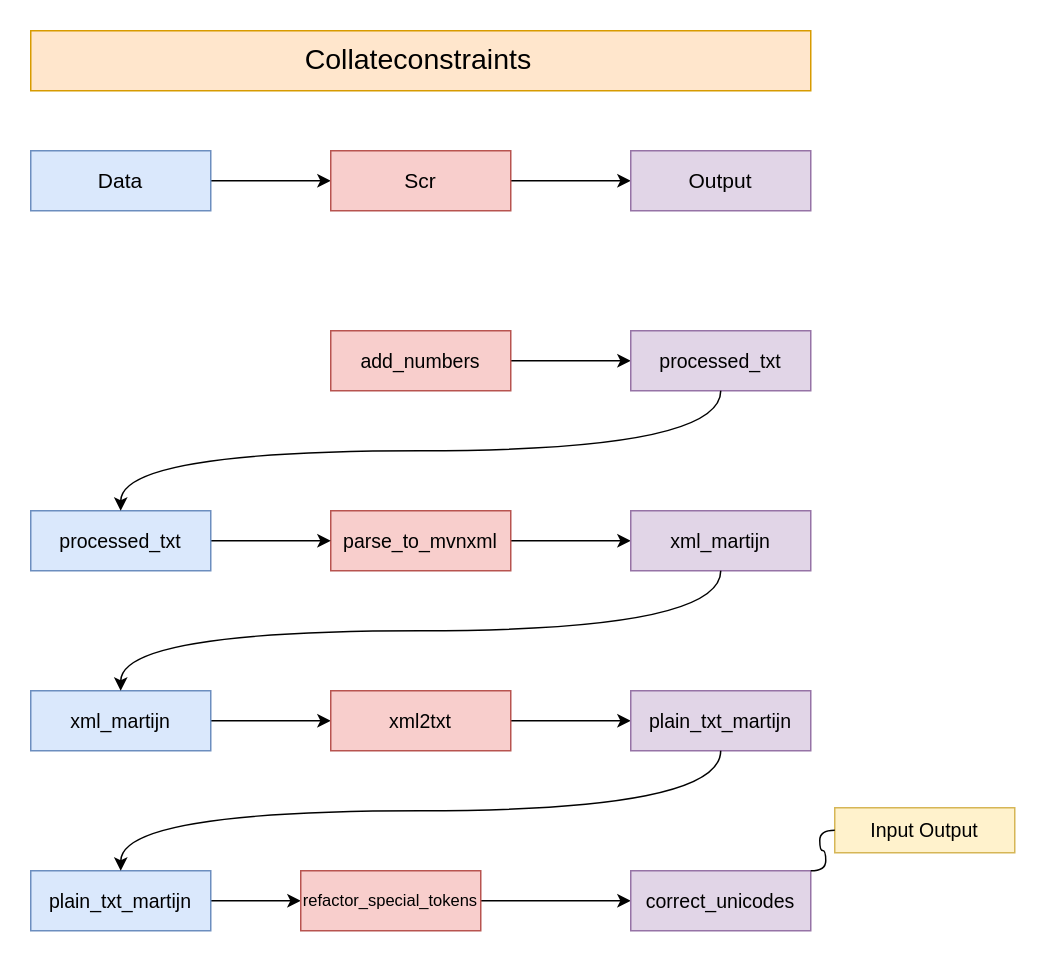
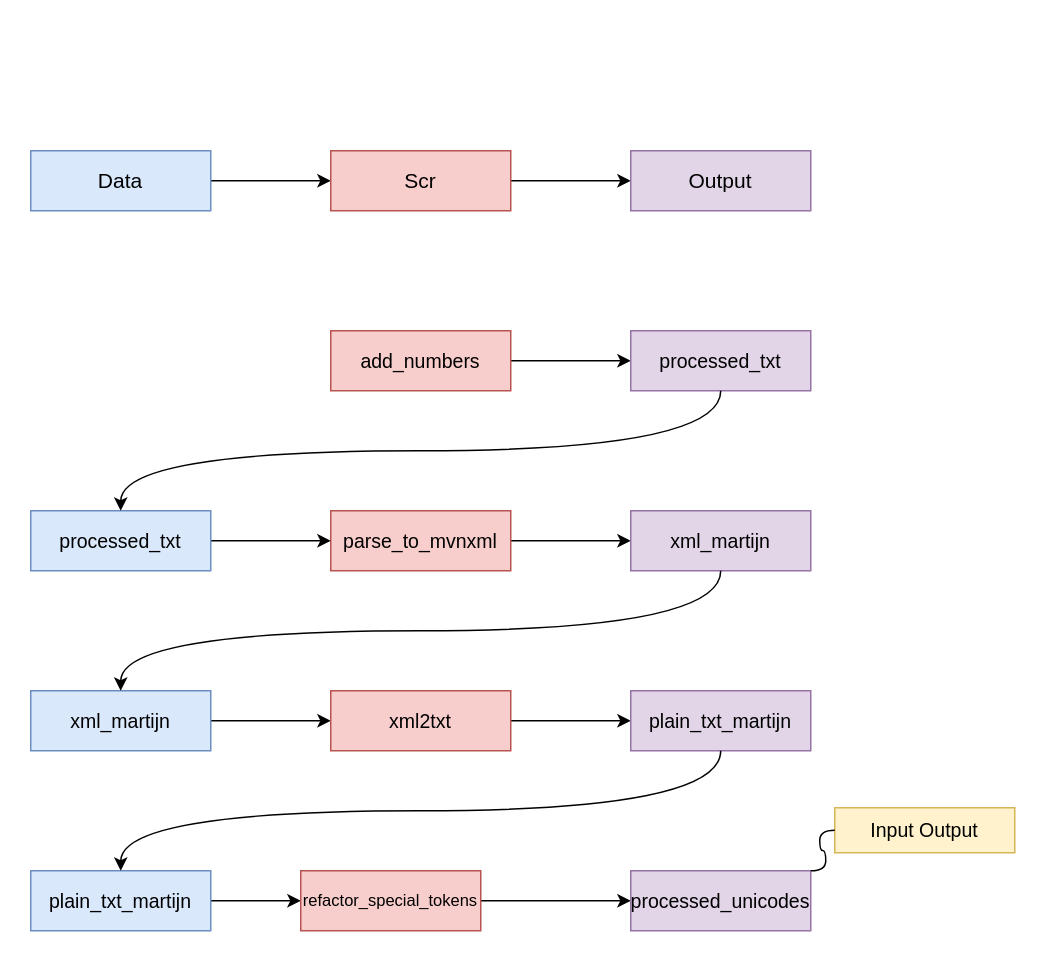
- <mxCell id="26" value="&lt;font style=&quot;font-size: 19px;&quot;&gt;Collateconstraints&lt;/font&gt;&amp;nbsp;" style="rounded=0;whiteSpace=wrap;html=1;fontSize=10;fillColor=#ffe6cc;strokeColor=#d79b00;" vertex="1" parent="1"><mxGeometry x="20" y="20" width="520" height="40" as="geometry" /></mxCell>
- <mxCell id="24" value="correct_unicodes" style="whiteSpace=wrap;html=1;rounded=0;fillColor=#e1d5e7;strokeColor=#9673a6;fontSize=13;" vertex="1" parent="1"><mxGeometry x="420" y="580" width="120" height="40" as="geometry" /></mxCell>
+ <mxCell id="24" value="processed_unicodes" style="whiteSpace=wrap;html=1;rounded=0;fillColor=#e1d5e7;strokeColor=#9673a6;fontSize=13;" vertex="1" parent="1"><mxGeometry x="420" y="580" width="120" height="40" as="geometry" /></mxCell>
